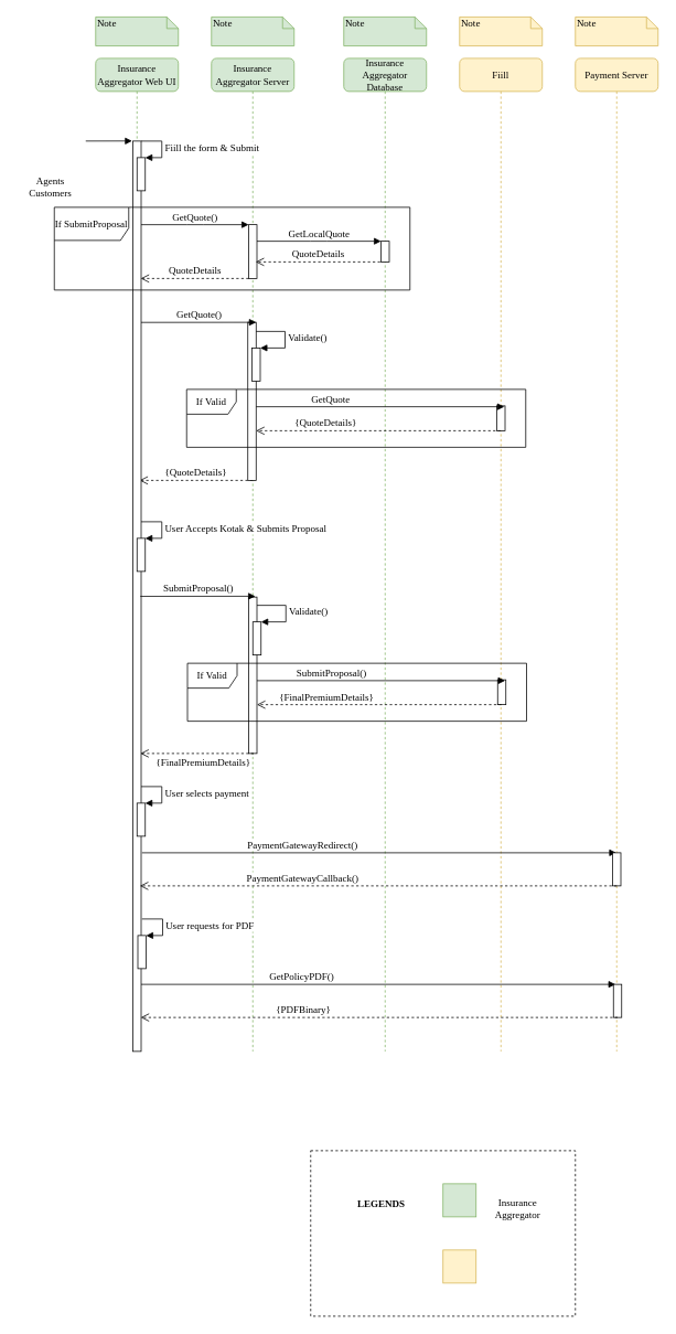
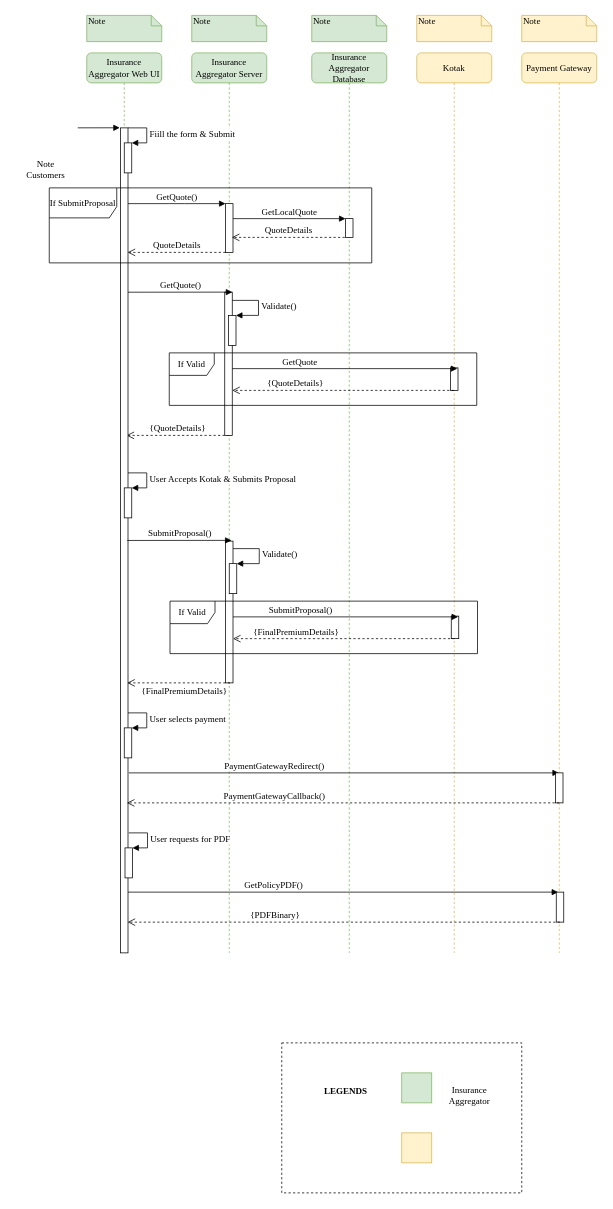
- <mxCell id="10" value="Fiill" style="shape=umlLifeline;perimeter=lifelinePerimeter;whiteSpace=wrap;html=1;container=1;collapsible=0;recursiveResize=0;outlineConnect=0;rounded=1;shadow=0;comic=0;labelBackgroundColor=none;strokeWidth=1;fontFamily=Verdana;fontSize=12;align=center;fillColor=#fff2cc;strokeColor=#d6b656;" parent="1" vertex="1"><mxGeometry x="555" y="70" width="100" height="1200" as="geometry" /></mxCell>
+ <mxCell id="10" value="Kotak" style="shape=umlLifeline;perimeter=lifelinePerimeter;whiteSpace=wrap;html=1;container=1;collapsible=0;recursiveResize=0;outlineConnect=0;rounded=1;shadow=0;comic=0;labelBackgroundColor=none;strokeWidth=1;fontFamily=Verdana;fontSize=12;align=center;fillColor=#fff2cc;strokeColor=#d6b656;" parent="1" vertex="1"><mxGeometry x="555" y="70" width="100" height="1200" as="geometry" /></mxCell>
- <mxCell id="12" value="Payment Server" style="shape=umlLifeline;perimeter=lifelinePerimeter;whiteSpace=wrap;html=1;container=1;collapsible=0;recursiveResize=0;outlineConnect=0;rounded=1;shadow=0;comic=0;labelBackgroundColor=none;strokeWidth=1;fontFamily=Verdana;fontSize=12;align=center;fillColor=#fff2cc;strokeColor=#d6b656;" parent="1" vertex="1"><mxGeometry x="695" y="70" width="100" height="1200" as="geometry" /></mxCell>
+ <mxCell id="12" value="Payment Gateway" style="shape=umlLifeline;perimeter=lifelinePerimeter;whiteSpace=wrap;html=1;container=1;collapsible=0;recursiveResize=0;outlineConnect=0;rounded=1;shadow=0;comic=0;labelBackgroundColor=none;strokeWidth=1;fontFamily=Verdana;fontSize=12;align=center;fillColor=#fff2cc;strokeColor=#d6b656;" parent="1" vertex="1"><mxGeometry x="695" y="70" width="100" height="1200" as="geometry" /></mxCell>
- <mxCell id="30" value="&lt;font face=&quot;Verdana&quot;&gt;Agents&lt;br&gt;Customers&lt;/font&gt;" style="text;html=1;align=center;verticalAlign=middle;resizable=0;points=[];autosize=1;" vertex="1" parent="1"><mxGeometry x="20" y="210" width="80" height="30" as="geometry" /></mxCell>
+ <mxCell id="30" value="&lt;font face=&quot;Verdana&quot;&gt;Note&lt;br&gt;Customers&lt;/font&gt;" style="text;html=1;align=center;verticalAlign=middle;resizable=0;points=[];autosize=1;" vertex="1" parent="1"><mxGeometry x="20" y="210" width="80" height="30" as="geometry" /></mxCell>
